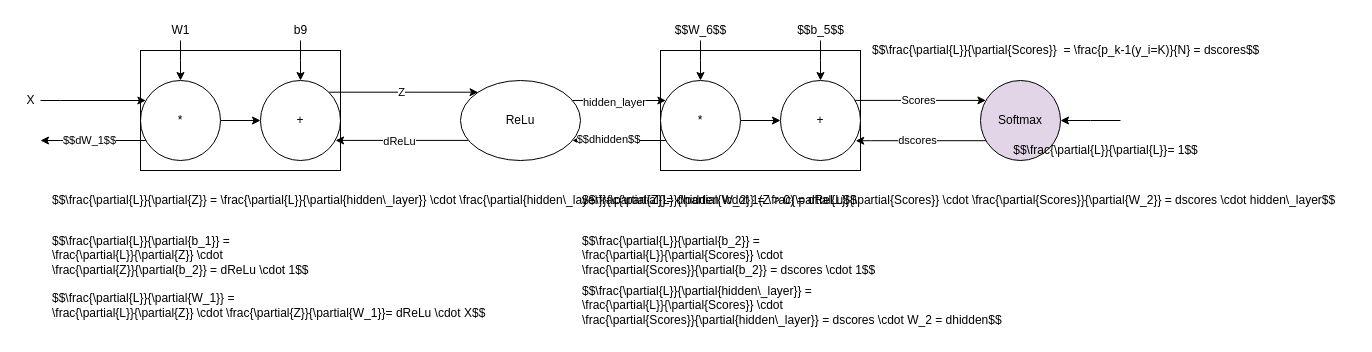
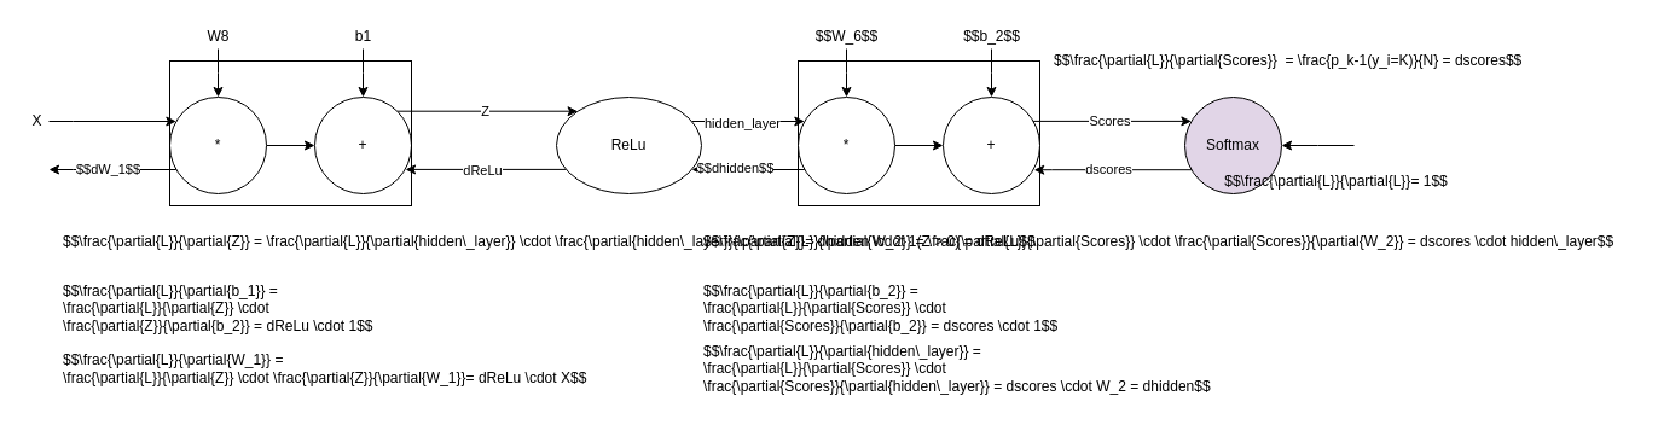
- <mxCell id="33" value="W1" style="text;html=1;align=center;verticalAlign=middle;resizable=0;points=[];autosize=1;" vertex="1" parent="1"><mxGeometry x="165" y="20" width="30" height="20" as="geometry" /></mxCell>
+ <mxCell id="33" value="W8" style="text;html=1;align=center;verticalAlign=middle;resizable=0;points=[];autosize=1;" vertex="1" parent="1"><mxGeometry x="165" y="20" width="30" height="20" as="geometry" /></mxCell>
- <mxCell id="32" value="b9" style="text;html=1;align=center;verticalAlign=middle;resizable=0;points=[];autosize=1;" vertex="1" parent="1"><mxGeometry x="285" y="20" width="30" height="20" as="geometry" /></mxCell>
+ <mxCell id="32" value="b1" style="text;html=1;align=center;verticalAlign=middle;resizable=0;points=[];autosize=1;" vertex="1" parent="1"><mxGeometry x="285" y="20" width="30" height="20" as="geometry" /></mxCell>
- <mxCell id="12" value="$$b_5$$" style="text;html=1;align=center;verticalAlign=middle;resizable=0;points=[];autosize=1;" vertex="1" parent="1"><mxGeometry x="790" y="20" width="60" height="20" as="geometry" /></mxCell>
+ <mxCell id="12" value="$$b_2$$" style="text;html=1;align=center;verticalAlign=middle;resizable=0;points=[];autosize=1;" vertex="1" parent="1"><mxGeometry x="790" y="20" width="60" height="20" as="geometry" /></mxCell>
